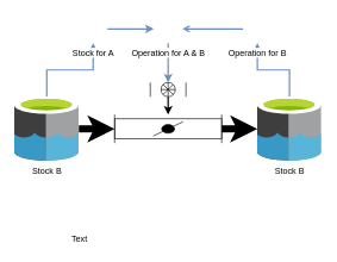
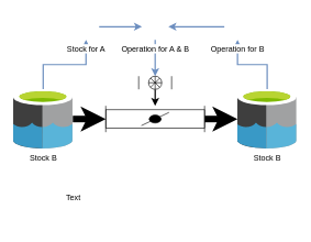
- <mxCell id="13" style="edgeStyle=orthogonalEdgeStyle;rounded=0;jumpSize=6;orthogonalLoop=1;jettySize=auto;html=1;sourcePerimeterSpacing=0;endSize=6;targetPerimeterSpacing=0;strokeColor=#6c8ebf;strokeWidth=2;fillColor=#dae8fc;endArrow=open;" edge="1" parent="1" source="14" target="16"><mxGeometry relative="1" as="geometry" /></mxCell>
+ <mxCell id="13" style="edgeStyle=orthogonalEdgeStyle;rounded=0;jumpSize=6;orthogonalLoop=1;jettySize=auto;html=1;sourcePerimeterSpacing=0;endSize=6;targetPerimeterSpacing=0;strokeColor=#6c8ebf;strokeWidth=2;fillColor=#dae8fc;" edge="1" parent="1" source="14" target="16"><mxGeometry relative="1" as="geometry" /></mxCell>
- <mxCell id="17" value="Text" style="text;html=1;resizable=0;points=[];autosize=1;align=left;verticalAlign=top;spacingTop=-4;" vertex="1" parent="1"><mxGeometry x="98" y="325" width="40" height="20" as="geometry" /></mxCell>
+ <mxCell id="17" value="Text" style="text;html=1;resizable=0;points=[];autosize=1;align=left;verticalAlign=top;spacingTop=-4;" vertex="1" parent="1"><mxGeometry x="98" y="290" width="40" height="20" as="geometry" /></mxCell>
